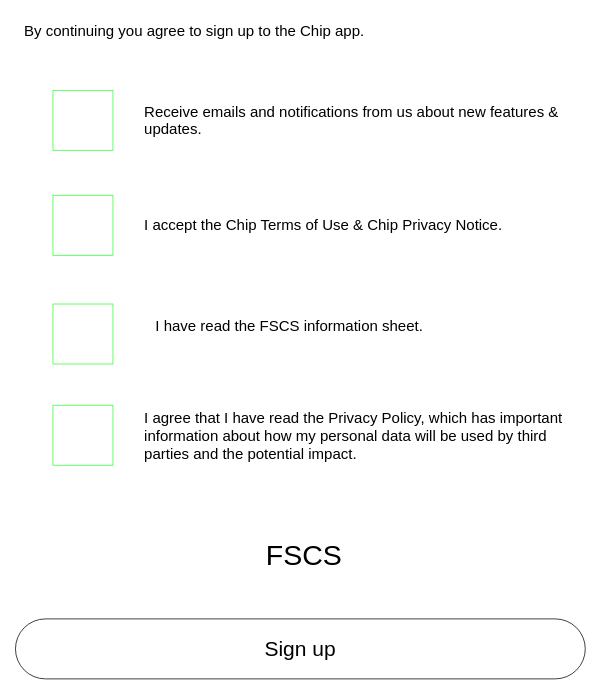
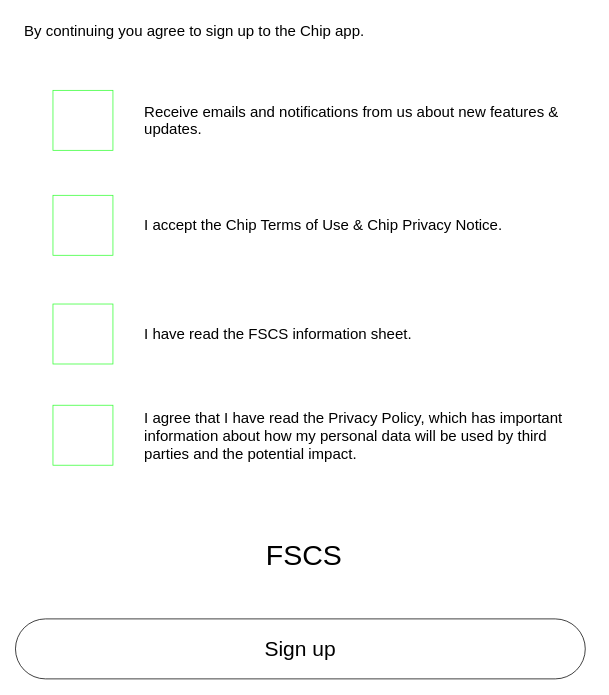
- <mxCell id="9" value="&lt;p class=&quot;p1&quot; style=&quot;margin: 0px; font-variant-numeric: normal; font-variant-east-asian: normal; font-variant-alternates: normal; font-kerning: auto; font-optical-sizing: auto; font-feature-settings: normal; font-variation-settings: normal; font-variant-position: normal; font-stretch: normal; font-size: 20px; line-height: normal; background-color: rgb(255, 255, 255);&quot;&gt;I have read the FSCS information sheet.&lt;/p&gt;" style="text;html=1;align=left;verticalAlign=middle;whiteSpace=wrap;rounded=0;fontSize=20;fontColor=default;fontFamily=Helvetica;" vertex="1" parent="1"><mxGeometry x="205" y="400" width="600" height="70" as="geometry" /></mxCell>
+ <mxCell id="9" value="&lt;p class=&quot;p1&quot; style=&quot;margin: 0px; font-variant-numeric: normal; font-variant-east-asian: normal; font-variant-alternates: normal; font-kerning: auto; font-optical-sizing: auto; font-feature-settings: normal; font-variation-settings: normal; font-variant-position: normal; font-stretch: normal; font-size: 20px; line-height: normal; background-color: rgb(255, 255, 255);&quot;&gt;I have read the FSCS information sheet.&lt;/p&gt;" style="text;html=1;align=left;verticalAlign=middle;whiteSpace=wrap;rounded=0;fontSize=20;fontColor=default;fontFamily=Helvetica;" vertex="1" parent="1"><mxGeometry x="190" y="410" width="600" height="70" as="geometry" /></mxCell>
